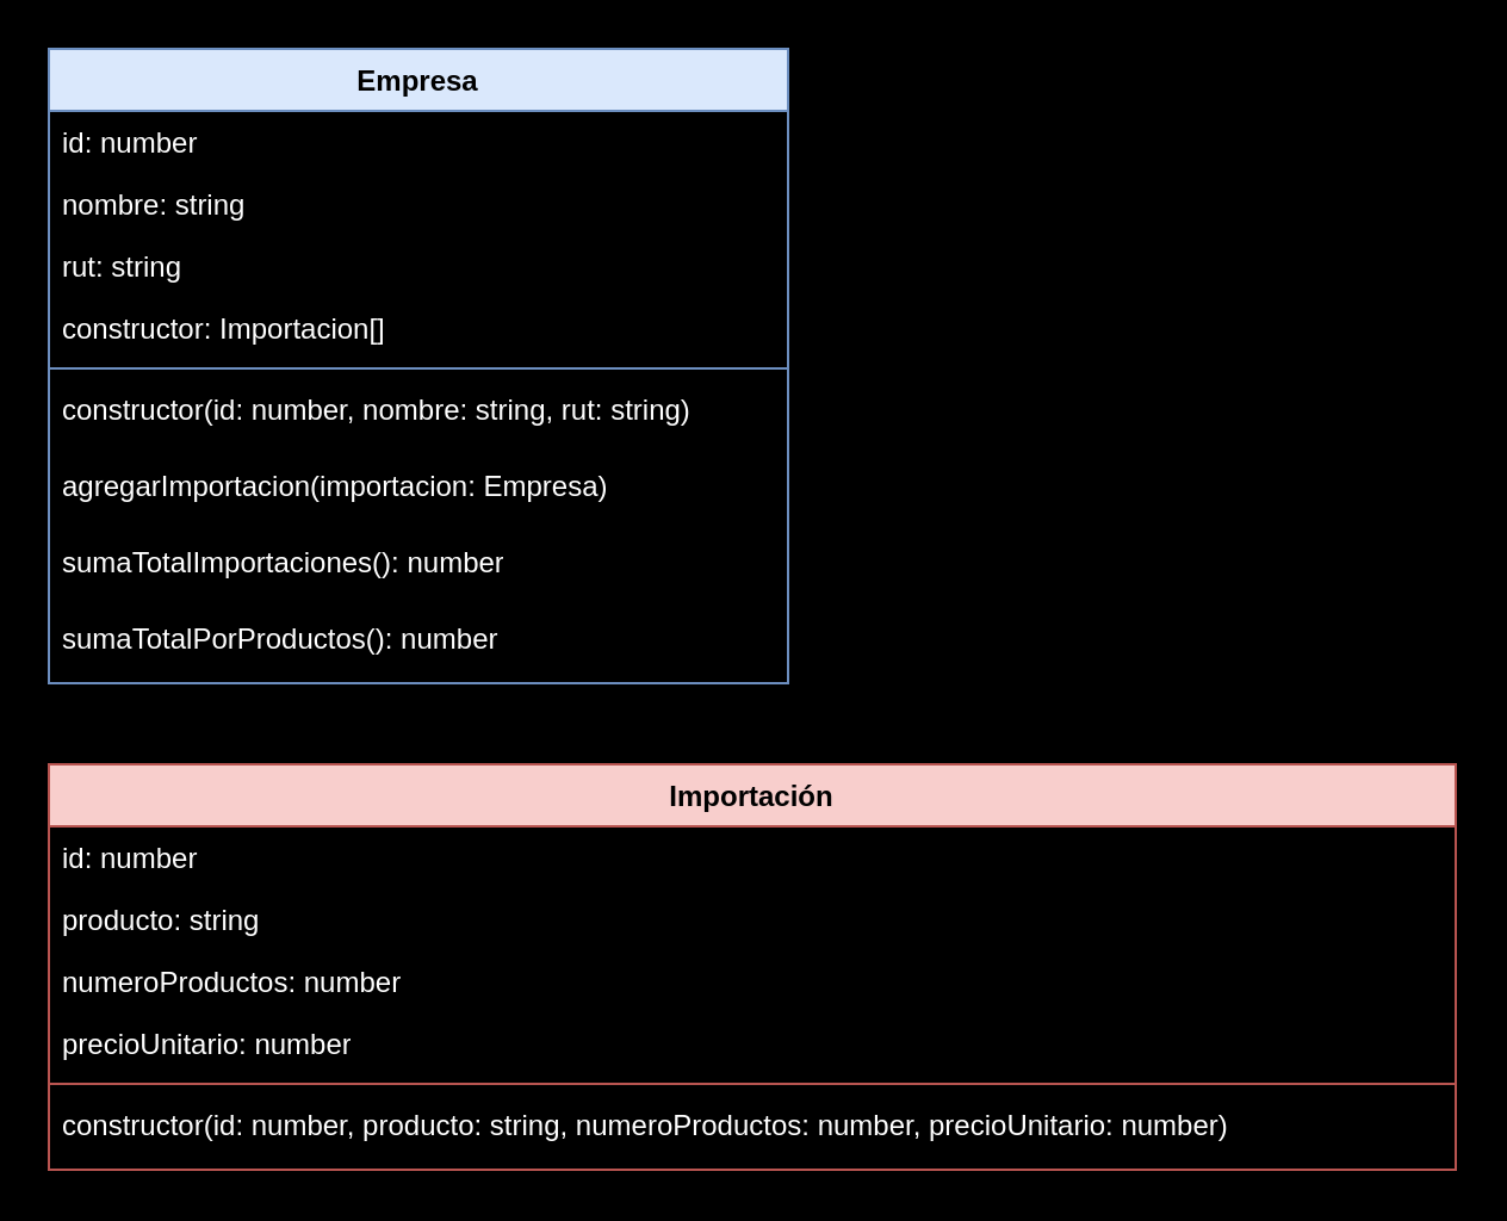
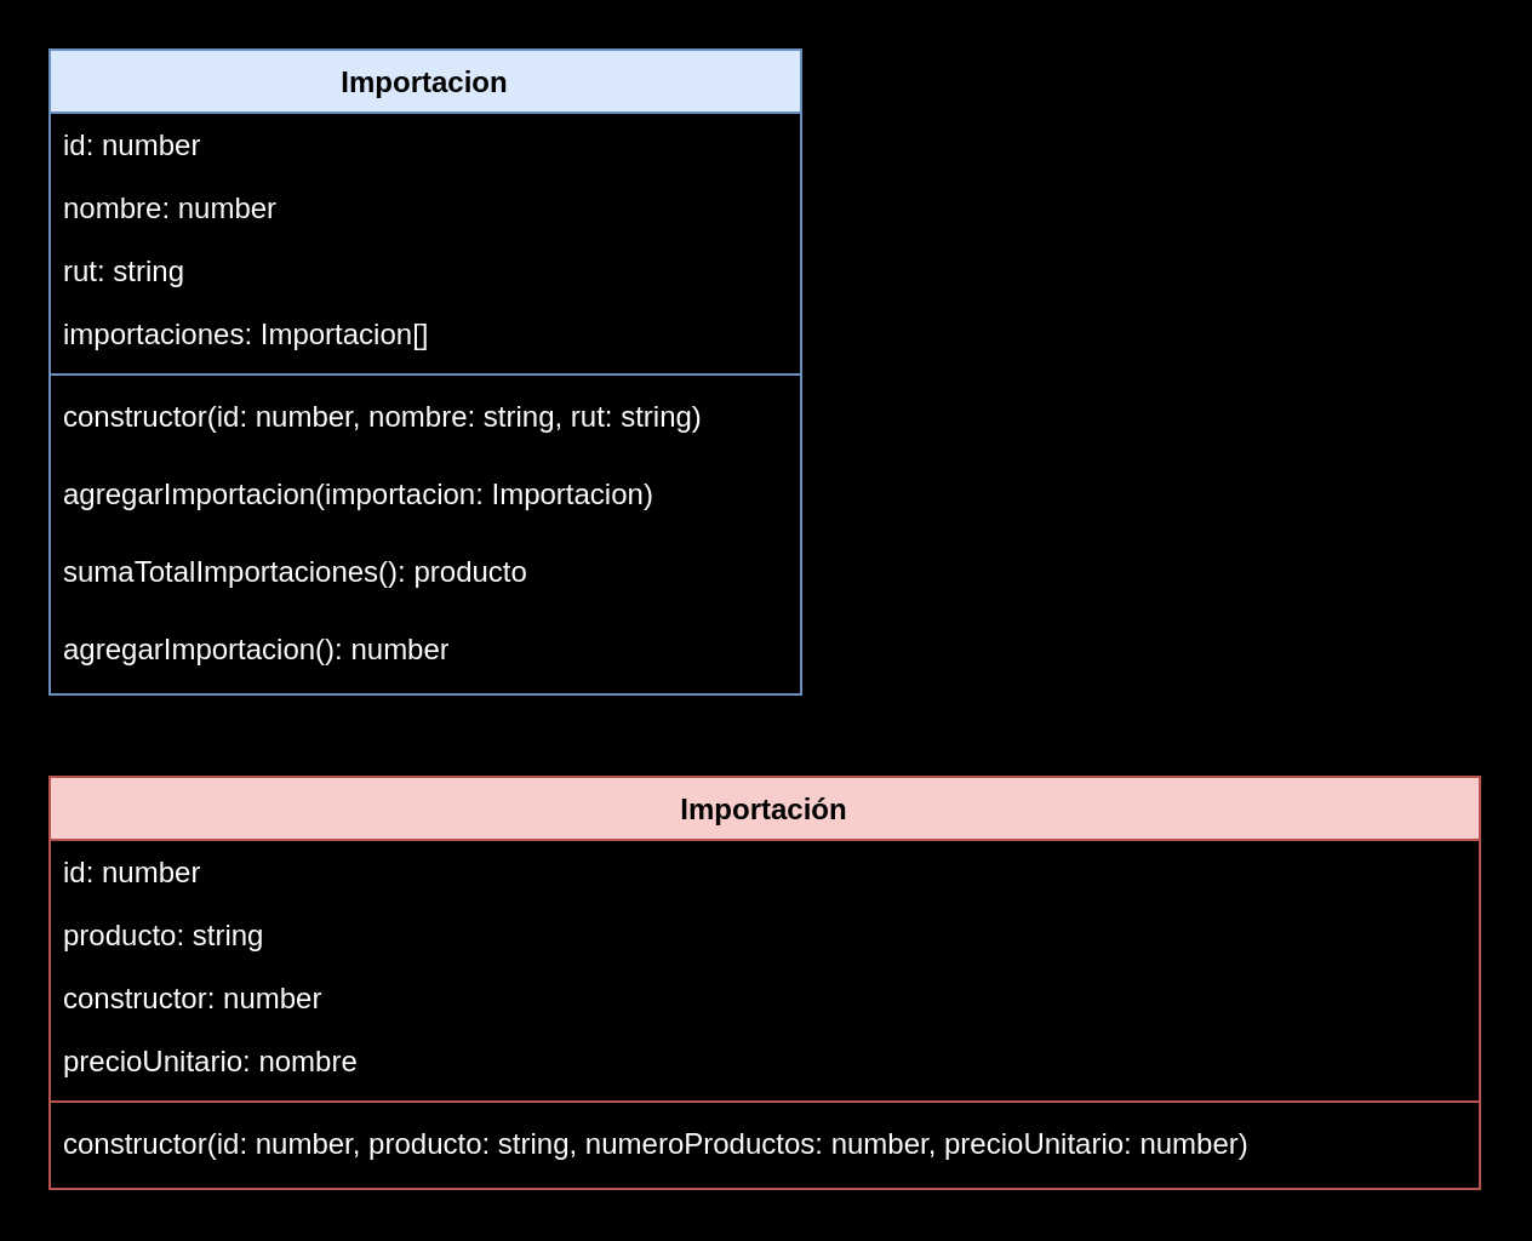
- <mxCell id="2" value="Empresa" style="swimlane;fontStyle=1;align=center;verticalAlign=top;childLayout=stackLayout;horizontal=1;startSize=26;horizontalStack=0;resizeParent=1;resizeParentMax=0;resizeLast=0;collapsible=1;marginBottom=0;whiteSpace=wrap;html=1;fillColor=#dae8fc;strokeColor=#6c8ebf;fontColor=#000000;labelBackgroundColor=none;" vertex="1" parent="1"><mxGeometry x="20" y="20" width="310" height="266" as="geometry" /></mxCell>
+ <mxCell id="2" value="Importacion" style="swimlane;fontStyle=1;align=center;verticalAlign=top;childLayout=stackLayout;horizontal=1;startSize=26;horizontalStack=0;resizeParent=1;resizeParentMax=0;resizeLast=0;collapsible=1;marginBottom=0;whiteSpace=wrap;html=1;fillColor=#dae8fc;strokeColor=#6c8ebf;fontColor=#000000;labelBackgroundColor=none;" vertex="1" parent="1"><mxGeometry x="20" y="20" width="310" height="266" as="geometry" /></mxCell>
- <mxCell id="4" value="nombre: string" style="text;strokeColor=none;fillColor=none;align=left;verticalAlign=top;spacingLeft=4;spacingRight=4;overflow=hidden;rotatable=0;points=[[0,0.5],[1,0.5]];portConstraint=eastwest;whiteSpace=wrap;html=1;textShadow=1;fontColor=#FFFFFF;" vertex="1" parent="2"><mxGeometry y="52" width="310" height="26" as="geometry" /></mxCell>
+ <mxCell id="4" value="nombre: number" style="text;strokeColor=none;fillColor=none;align=left;verticalAlign=top;spacingLeft=4;spacingRight=4;overflow=hidden;rotatable=0;points=[[0,0.5],[1,0.5]];portConstraint=eastwest;whiteSpace=wrap;html=1;textShadow=1;fontColor=#FFFFFF;" vertex="1" parent="2"><mxGeometry y="52" width="310" height="26" as="geometry" /></mxCell>
- <mxCell id="6" value="constructor: Importacion[]" style="text;strokeColor=none;fillColor=none;align=left;verticalAlign=top;spacingLeft=4;spacingRight=4;overflow=hidden;rotatable=0;points=[[0,0.5],[1,0.5]];portConstraint=eastwest;whiteSpace=wrap;html=1;fontColor=#FFFFFF;" vertex="1" parent="2"><mxGeometry y="104" width="310" height="26" as="geometry" /></mxCell>
+ <mxCell id="6" value="importaciones: Importacion[]" style="text;strokeColor=none;fillColor=none;align=left;verticalAlign=top;spacingLeft=4;spacingRight=4;overflow=hidden;rotatable=0;points=[[0,0.5],[1,0.5]];portConstraint=eastwest;whiteSpace=wrap;html=1;fontColor=#FFFFFF;" vertex="1" parent="2"><mxGeometry y="104" width="310" height="26" as="geometry" /></mxCell>
- <mxCell id="9" value="agregarImportacion(importacion: Empresa)" style="text;strokeColor=none;fillColor=none;align=left;verticalAlign=top;spacingLeft=4;spacingRight=4;overflow=hidden;rotatable=0;points=[[0,0.5],[1,0.5]];portConstraint=eastwest;whiteSpace=wrap;html=1;fontColor=#FFFFFF;" vertex="1" parent="2"><mxGeometry y="170" width="310" height="32" as="geometry" /></mxCell>
+ <mxCell id="9" value="agregarImportacion(importacion: Importacion)" style="text;strokeColor=none;fillColor=none;align=left;verticalAlign=top;spacingLeft=4;spacingRight=4;overflow=hidden;rotatable=0;points=[[0,0.5],[1,0.5]];portConstraint=eastwest;whiteSpace=wrap;html=1;fontColor=#FFFFFF;" vertex="1" parent="2"><mxGeometry y="170" width="310" height="32" as="geometry" /></mxCell>
- <mxCell id="10" value="sumaTotalImportaciones(): number" style="text;strokeColor=none;fillColor=none;align=left;verticalAlign=top;spacingLeft=4;spacingRight=4;overflow=hidden;rotatable=0;points=[[0,0.5],[1,0.5]];portConstraint=eastwest;whiteSpace=wrap;html=1;fontColor=#FFFFFF;" vertex="1" parent="2"><mxGeometry y="202" width="310" height="32" as="geometry" /></mxCell>
+ <mxCell id="10" value="sumaTotalImportaciones(): producto" style="text;strokeColor=none;fillColor=none;align=left;verticalAlign=top;spacingLeft=4;spacingRight=4;overflow=hidden;rotatable=0;points=[[0,0.5],[1,0.5]];portConstraint=eastwest;whiteSpace=wrap;html=1;fontColor=#FFFFFF;" vertex="1" parent="2"><mxGeometry y="202" width="310" height="32" as="geometry" /></mxCell>
- <mxCell id="11" value="sumaTotalPorProductos(): number" style="text;strokeColor=none;fillColor=none;align=left;verticalAlign=top;spacingLeft=4;spacingRight=4;overflow=hidden;rotatable=0;points=[[0,0.5],[1,0.5]];portConstraint=eastwest;whiteSpace=wrap;html=1;fontColor=#FFFFFF;" vertex="1" parent="2"><mxGeometry y="234" width="310" height="32" as="geometry" /></mxCell>
+ <mxCell id="11" value="agregarImportacion(): number" style="text;strokeColor=none;fillColor=none;align=left;verticalAlign=top;spacingLeft=4;spacingRight=4;overflow=hidden;rotatable=0;points=[[0,0.5],[1,0.5]];portConstraint=eastwest;whiteSpace=wrap;html=1;fontColor=#FFFFFF;" vertex="1" parent="2"><mxGeometry y="234" width="310" height="32" as="geometry" /></mxCell>
- <mxCell id="15" value="numeroProductos: number" style="text;strokeColor=none;fillColor=none;align=left;verticalAlign=top;spacingLeft=4;spacingRight=4;overflow=hidden;rotatable=0;points=[[0,0.5],[1,0.5]];portConstraint=eastwest;whiteSpace=wrap;html=1;fontColor=#FFFFFF;" vertex="1" parent="12"><mxGeometry y="78" width="590" height="26" as="geometry" /></mxCell>
+ <mxCell id="15" value="constructor: number" style="text;strokeColor=none;fillColor=none;align=left;verticalAlign=top;spacingLeft=4;spacingRight=4;overflow=hidden;rotatable=0;points=[[0,0.5],[1,0.5]];portConstraint=eastwest;whiteSpace=wrap;html=1;fontColor=#FFFFFF;" vertex="1" parent="12"><mxGeometry y="78" width="590" height="26" as="geometry" /></mxCell>
- <mxCell id="16" value="precioUnitario: number" style="text;strokeColor=none;fillColor=none;align=left;verticalAlign=top;spacingLeft=4;spacingRight=4;overflow=hidden;rotatable=0;points=[[0,0.5],[1,0.5]];portConstraint=eastwest;whiteSpace=wrap;html=1;fontColor=#FFFFFF;" vertex="1" parent="12"><mxGeometry y="104" width="590" height="26" as="geometry" /></mxCell>
+ <mxCell id="16" value="precioUnitario: nombre" style="text;strokeColor=none;fillColor=none;align=left;verticalAlign=top;spacingLeft=4;spacingRight=4;overflow=hidden;rotatable=0;points=[[0,0.5],[1,0.5]];portConstraint=eastwest;whiteSpace=wrap;html=1;fontColor=#FFFFFF;" vertex="1" parent="12"><mxGeometry y="104" width="590" height="26" as="geometry" /></mxCell>
